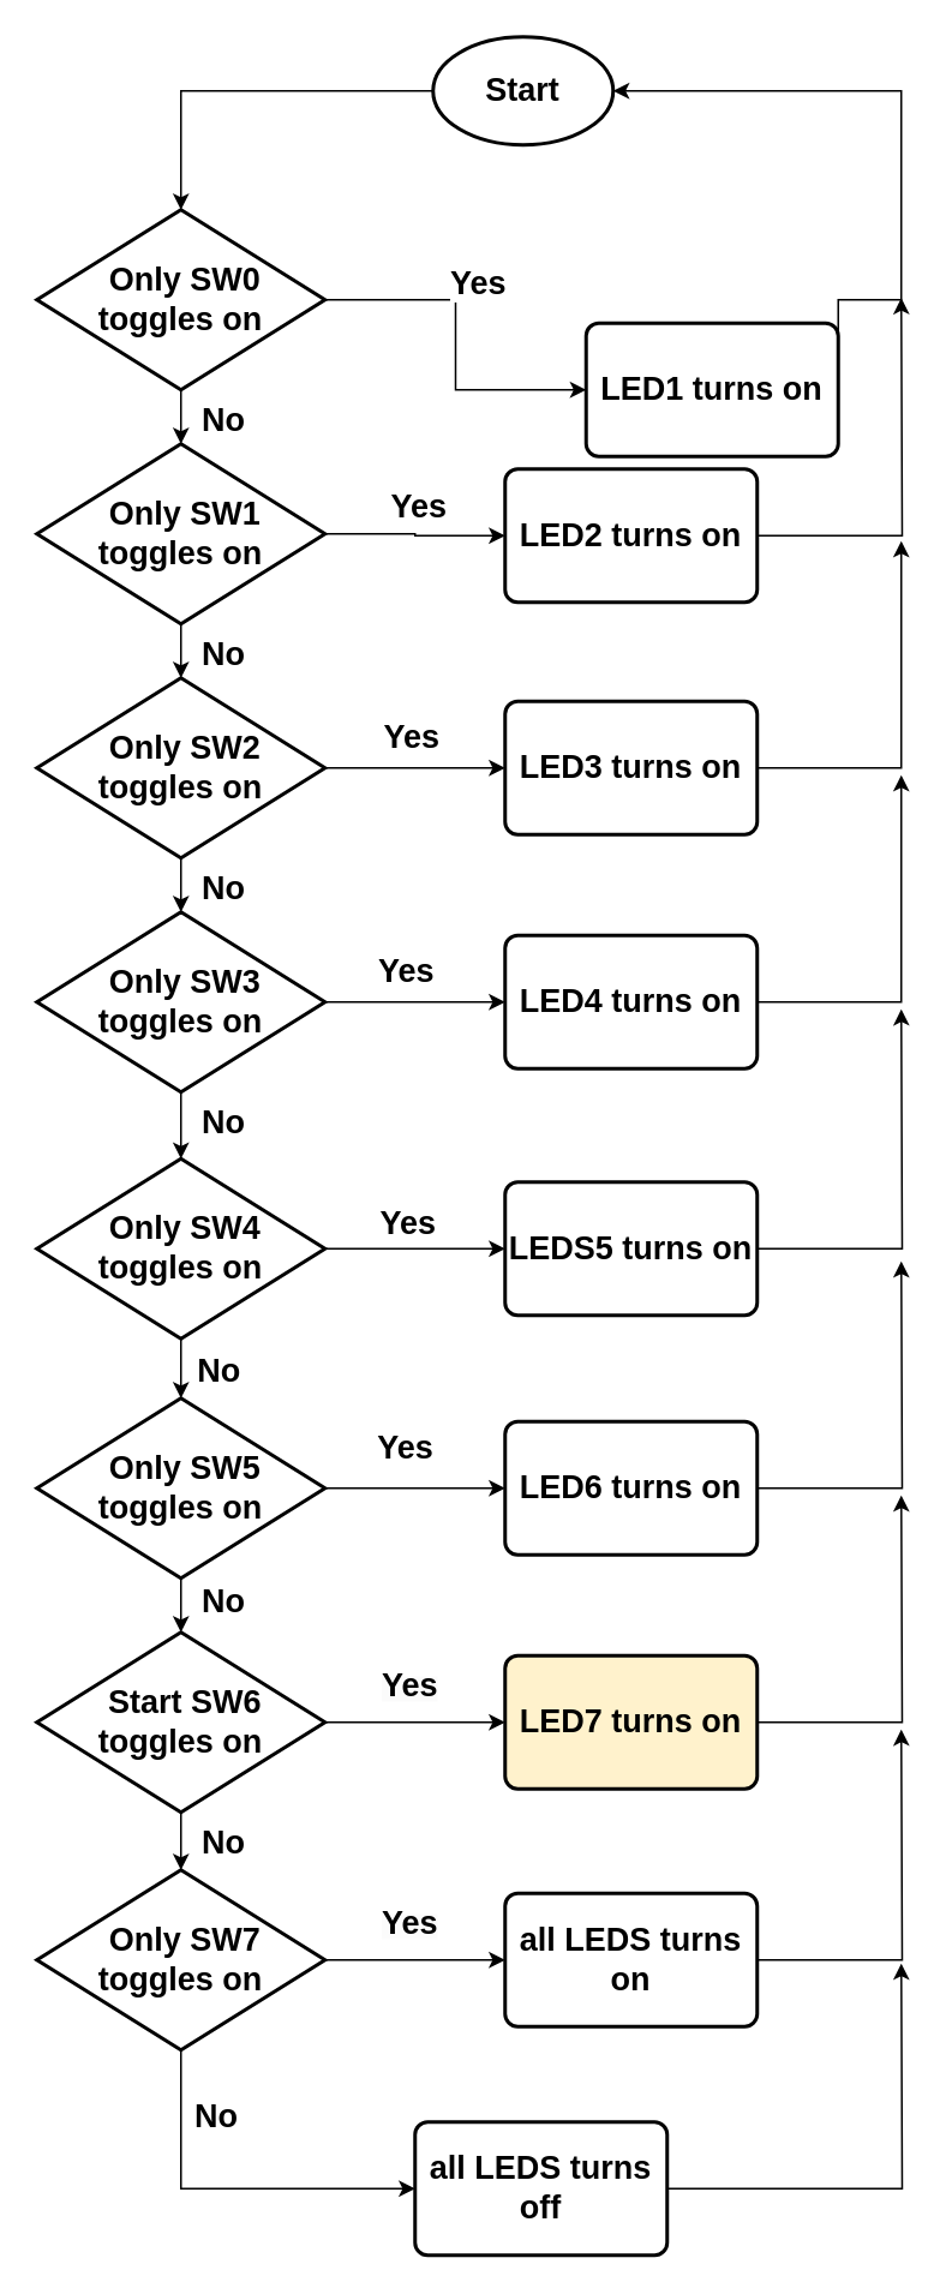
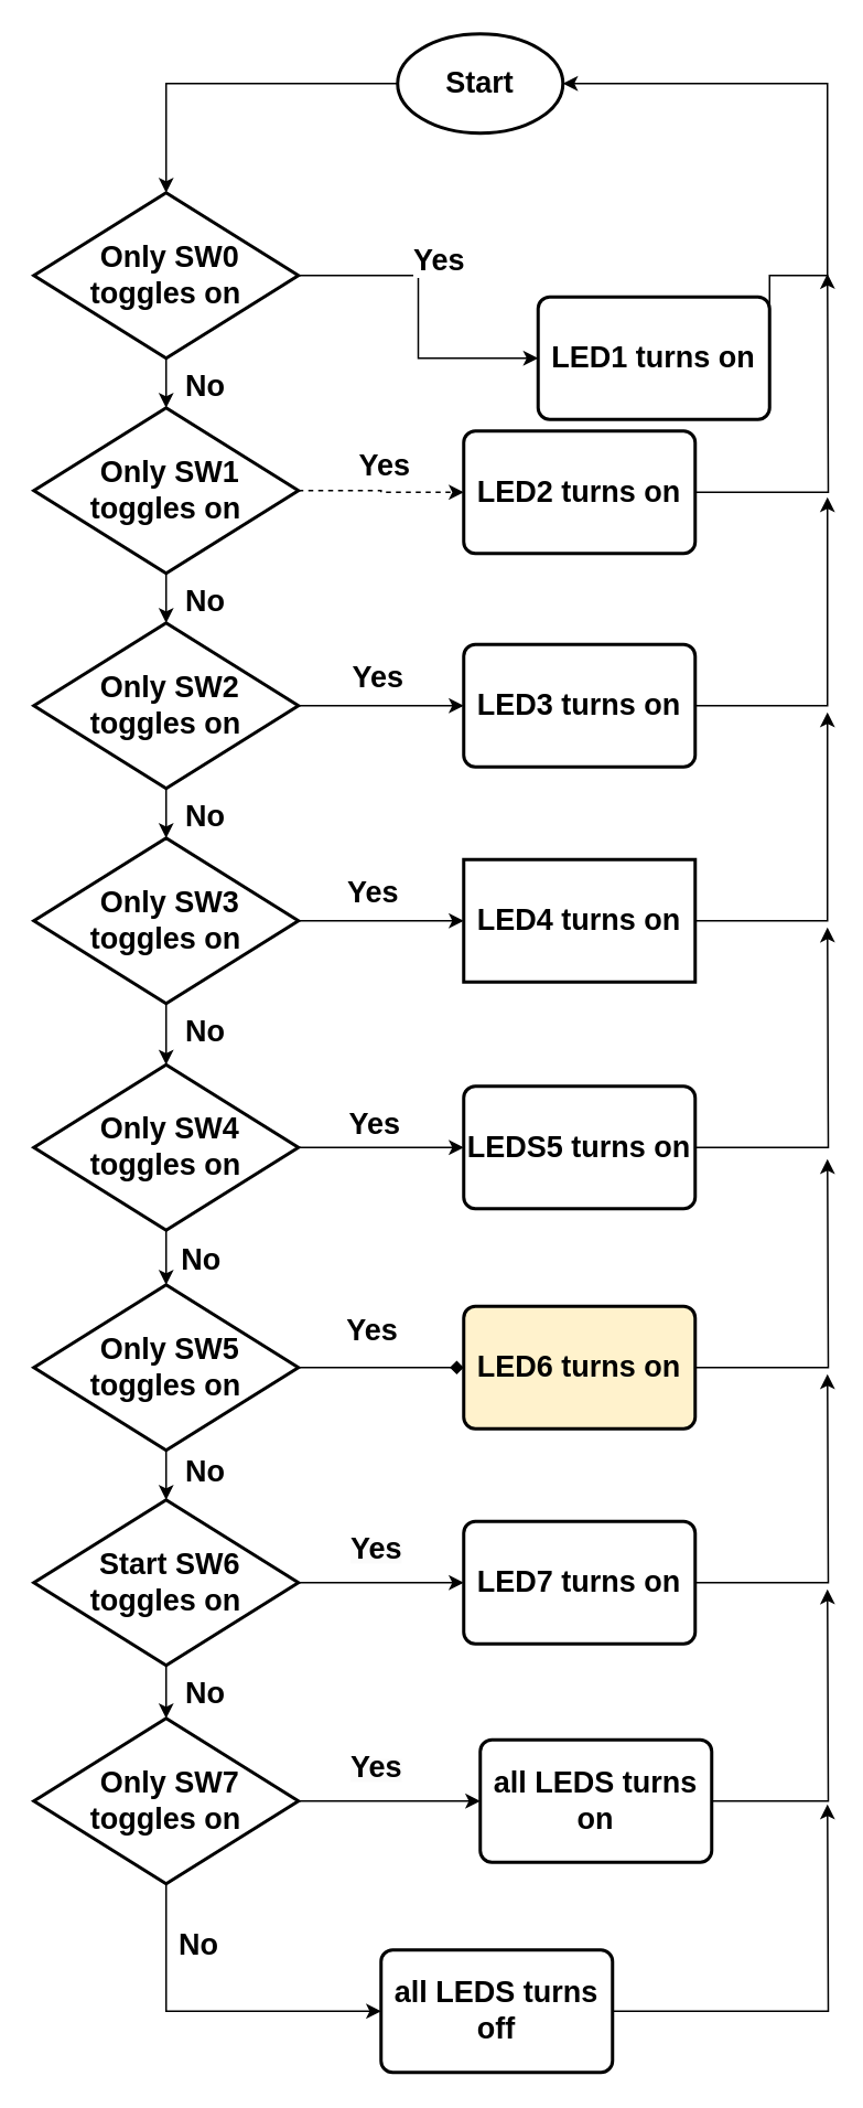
- <mxCell id="6" value="" style="edgeStyle=orthogonalEdgeStyle;rounded=0;orthogonalLoop=1;jettySize=auto;html=1;exitX=1;exitY=0.5;exitDx=0;exitDy=0;exitPerimeter=0;entryX=0;entryY=0.5;entryDx=0;entryDy=0;" parent="1" source="8" target="28" edge="1"><mxGeometry relative="1" as="geometry" /></mxCell>
+ <mxCell id="6" value="" style="edgeStyle=orthogonalEdgeStyle;rounded=0;orthogonalLoop=1;jettySize=auto;html=1;exitX=1;exitY=0.5;exitDx=0;exitDy=0;exitPerimeter=0;entryX=0;entryY=0.5;entryDx=0;entryDy=0;dashed=1;" parent="1" source="8" target="28" edge="1"><mxGeometry relative="1" as="geometry" /></mxCell>
- <mxCell id="30" value="&lt;font style=&quot;font-size: 18px;&quot;&gt;&lt;b&gt;LED4 turns on&lt;/b&gt;&lt;/font&gt;" style="rounded=1;whiteSpace=wrap;html=1;absoluteArcSize=1;arcSize=14;strokeWidth=2;" parent="1" vertex="1"><mxGeometry x="280" y="519" width="140" height="74" as="geometry" /></mxCell>
+ <mxCell id="30" value="&lt;font style=&quot;font-size: 18px;&quot;&gt;&lt;b&gt;LED4 turns on&lt;/b&gt;&lt;/font&gt;" style="whiteSpace=wrap;html=1;absoluteArcSize=1;arcSize=14;strokeWidth=2;rounded=0;" parent="1" vertex="1"><mxGeometry x="280" y="519" width="140" height="74" as="geometry" /></mxCell>
- <mxCell id="19" value="" style="edgeStyle=orthogonalEdgeStyle;rounded=0;orthogonalLoop=1;jettySize=auto;html=1;exitX=1;exitY=0.5;exitDx=0;exitDy=0;exitPerimeter=0;entryX=0;entryY=0.5;entryDx=0;entryDy=0;" parent="1" source="21" target="32" edge="1"><mxGeometry relative="1" as="geometry" /></mxCell>
+ <mxCell id="19" value="" style="edgeStyle=orthogonalEdgeStyle;rounded=0;orthogonalLoop=1;jettySize=auto;html=1;exitX=1;exitY=0.5;exitDx=0;exitDy=0;exitPerimeter=0;entryX=0;entryY=0.5;entryDx=0;entryDy=0;endArrow=diamond;" parent="1" source="21" target="32" edge="1"><mxGeometry relative="1" as="geometry" /></mxCell>
- <mxCell id="32" value="&lt;font style=&quot;font-size: 18px;&quot;&gt;&lt;b&gt;LED6 turns on&lt;/b&gt;&lt;/font&gt;" style="rounded=1;whiteSpace=wrap;html=1;absoluteArcSize=1;arcSize=14;strokeWidth=2;" parent="1" vertex="1"><mxGeometry x="280" y="789" width="140" height="74" as="geometry" /></mxCell>
+ <mxCell id="32" value="&lt;font style=&quot;font-size: 18px;&quot;&gt;&lt;b&gt;LED6 turns on&lt;/b&gt;&lt;/font&gt;" style="rounded=1;whiteSpace=wrap;html=1;absoluteArcSize=1;arcSize=14;strokeWidth=2;fillColor=#fff2cc;" parent="1" vertex="1"><mxGeometry x="280" y="789" width="140" height="74" as="geometry" /></mxCell>
- <mxCell id="33" value="&lt;font style=&quot;font-size: 18px;&quot;&gt;&lt;b&gt;LED7 turns on&lt;/b&gt;&lt;/font&gt;" style="rounded=1;whiteSpace=wrap;html=1;absoluteArcSize=1;arcSize=14;strokeWidth=2;fillColor=#fff2cc;" parent="1" vertex="1"><mxGeometry x="280" y="919" width="140" height="74" as="geometry" /></mxCell>
+ <mxCell id="33" value="&lt;font style=&quot;font-size: 18px;&quot;&gt;&lt;b&gt;LED7 turns on&lt;/b&gt;&lt;/font&gt;" style="rounded=1;whiteSpace=wrap;html=1;absoluteArcSize=1;arcSize=14;strokeWidth=2;" parent="1" vertex="1"><mxGeometry x="280" y="919" width="140" height="74" as="geometry" /></mxCell>
- <mxCell id="34" value="&lt;font style=&quot;font-size: 18px;&quot;&gt;&lt;b&gt;all LEDS turns on&lt;/b&gt;&lt;/font&gt;" style="rounded=1;whiteSpace=wrap;html=1;absoluteArcSize=1;arcSize=14;strokeWidth=2;" parent="1" vertex="1"><mxGeometry x="280" y="1051" width="140" height="74" as="geometry" /></mxCell>
+ <mxCell id="34" value="&lt;font style=&quot;font-size: 18px;&quot;&gt;&lt;b&gt;all LEDS turns on&lt;/b&gt;&lt;/font&gt;" style="rounded=1;whiteSpace=wrap;html=1;absoluteArcSize=1;arcSize=14;strokeWidth=2;" parent="1" vertex="1"><mxGeometry x="290" y="1051" width="140" height="74" as="geometry" /></mxCell>
